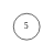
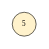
- <mxCell id="2" value="5" style="ellipse;whiteSpace=wrap;html=1;aspect=fixed;fontFamily=Fira Code;" parent="1" vertex="1"><mxGeometry x="20" y="20" width="40" height="40" as="geometry" /></mxCell>
+ <mxCell id="2" value="5" style="ellipse;whiteSpace=wrap;html=1;aspect=fixed;fontFamily=Fira Code;fillColor=#fff2cc;" parent="1" vertex="1"><mxGeometry x="20" y="20" width="40" height="40" as="geometry" /></mxCell>
